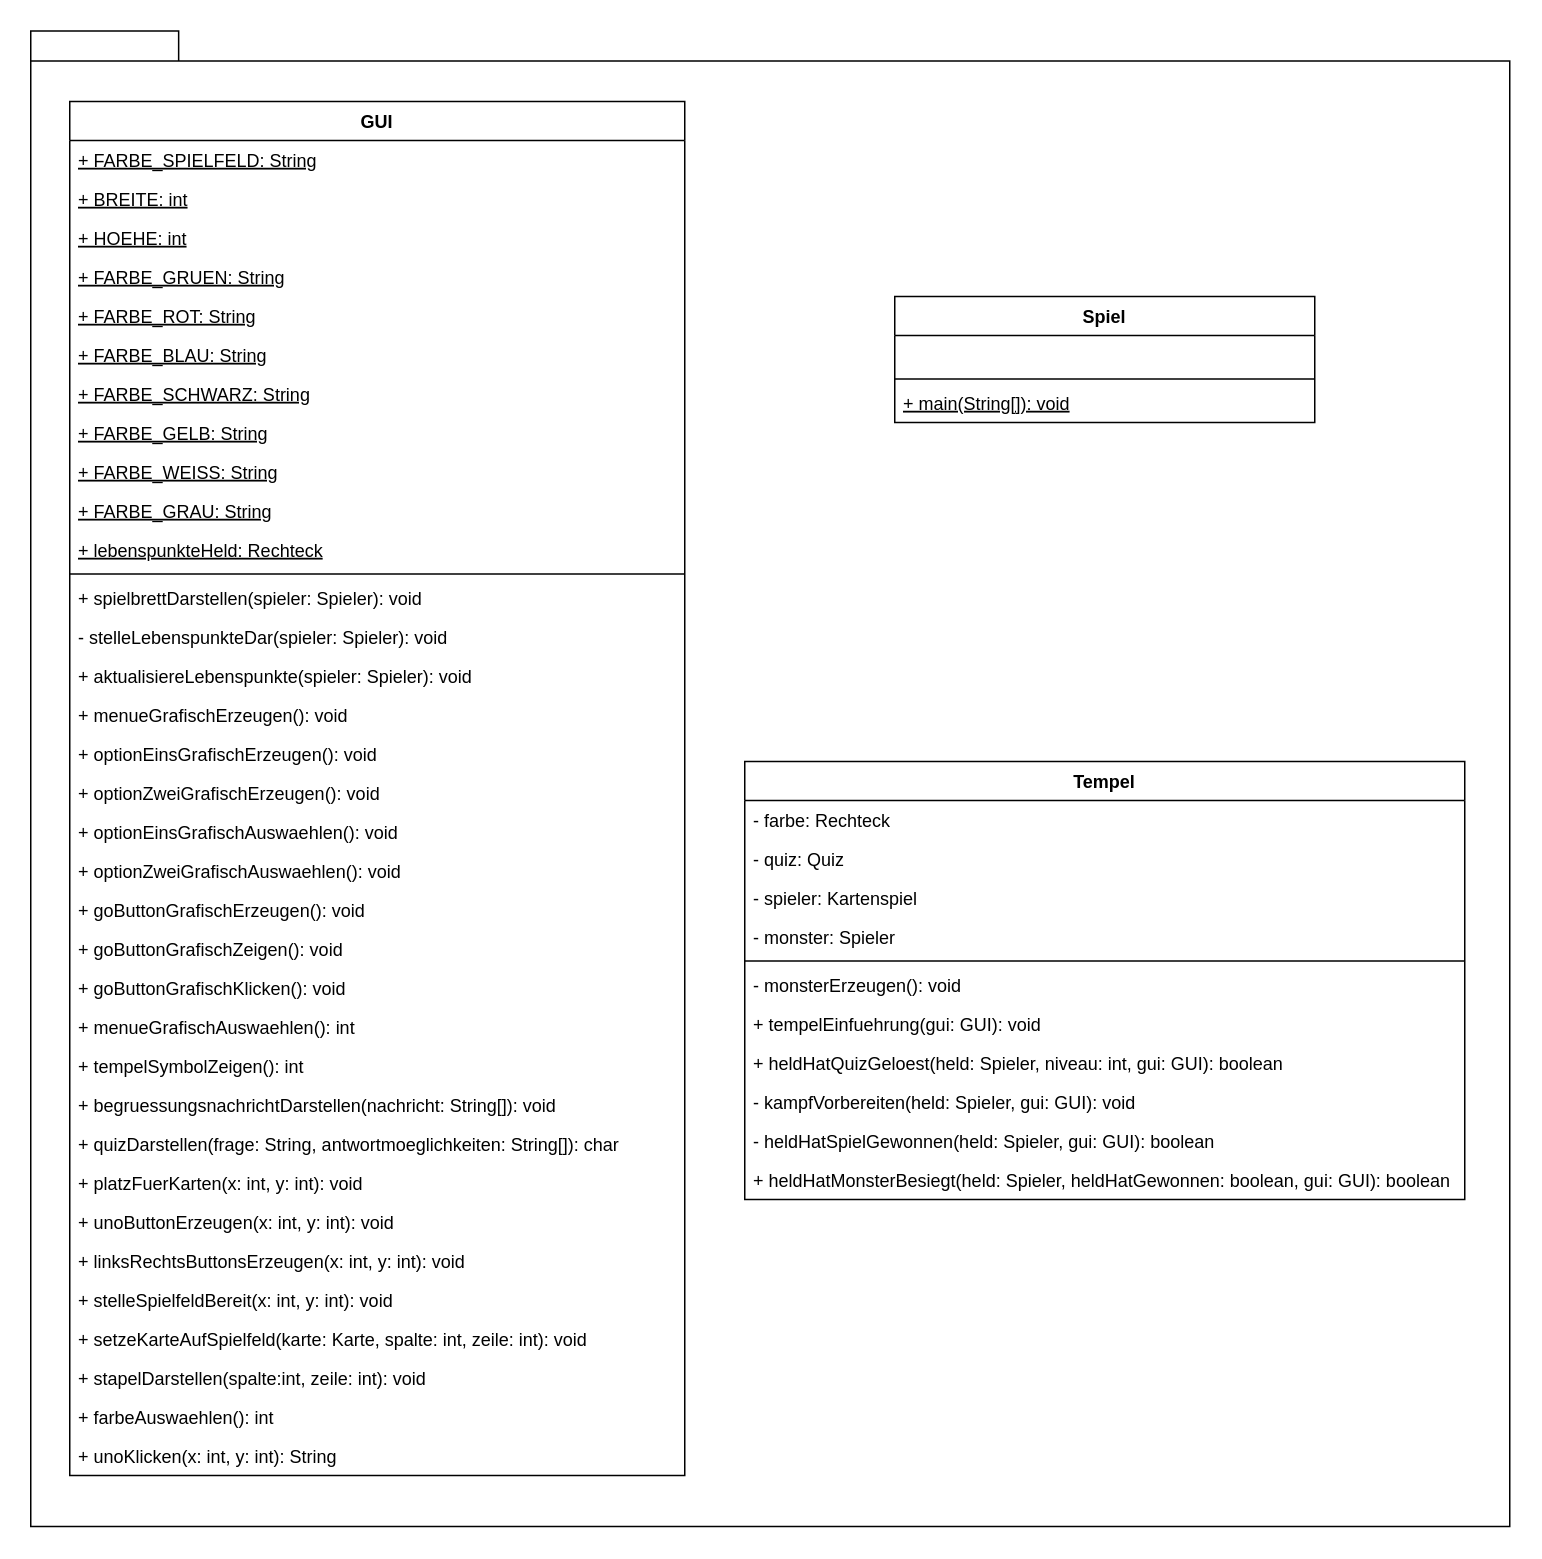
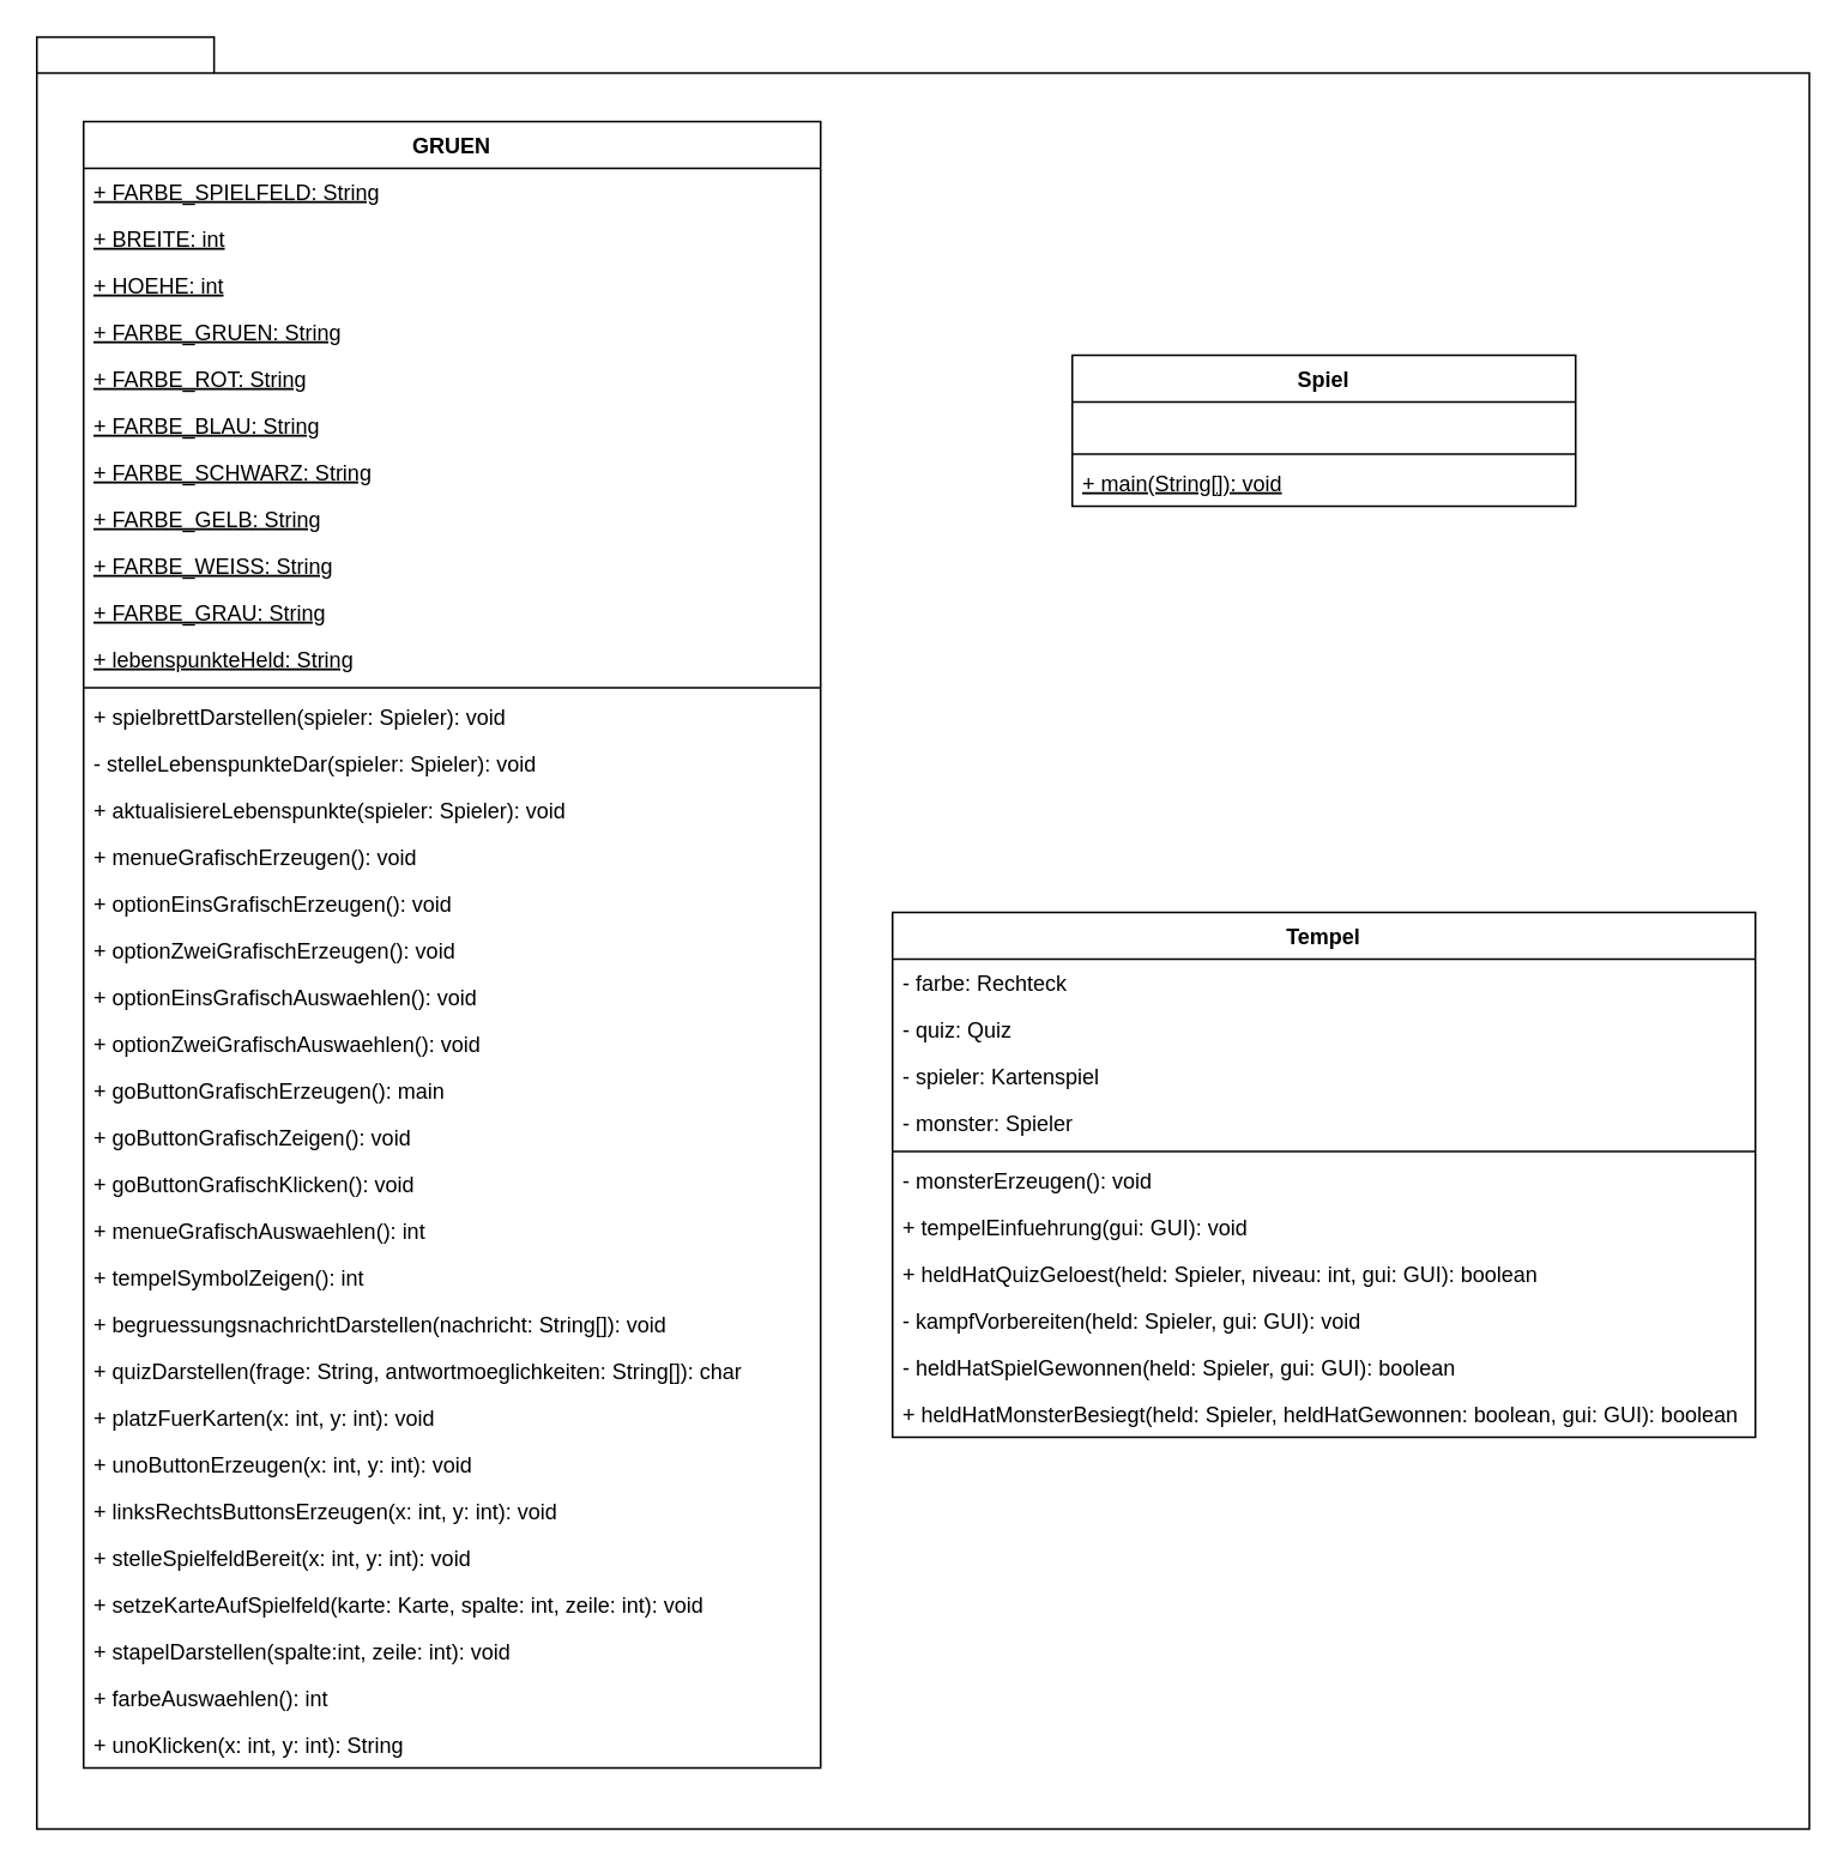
- <mxCell id="3" value="GUI" style="swimlane;fontStyle=1;align=center;verticalAlign=top;childLayout=stackLayout;horizontal=1;startSize=26;horizontalStack=0;resizeParent=1;resizeLast=0;collapsible=1;marginBottom=0;rounded=0;shadow=0;strokeWidth=1;" parent="1" vertex="1"><mxGeometry x="46" y="67" width="410" height="916" as="geometry"><mxRectangle x="130" y="380" width="160" height="26" as="alternateBounds" /></mxGeometry></mxCell>
+ <mxCell id="3" value="GRUEN" style="swimlane;fontStyle=1;align=center;verticalAlign=top;childLayout=stackLayout;horizontal=1;startSize=26;horizontalStack=0;resizeParent=1;resizeLast=0;collapsible=1;marginBottom=0;rounded=0;shadow=0;strokeWidth=1;" parent="1" vertex="1"><mxGeometry x="46" y="67" width="410" height="916" as="geometry"><mxRectangle x="130" y="380" width="160" height="26" as="alternateBounds" /></mxGeometry></mxCell>
- <mxCell id="14" value="+ lebenspunkteHeld: Rechteck" style="text;align=left;verticalAlign=top;spacingLeft=4;spacingRight=4;overflow=hidden;rotatable=0;points=[[0,0.5],[1,0.5]];portConstraint=eastwest;rounded=0;shadow=0;html=0;fontStyle=4" parent="3" vertex="1"><mxGeometry y="286" width="410" height="26" as="geometry" /></mxCell>
+ <mxCell id="14" value="+ lebenspunkteHeld: String" style="text;align=left;verticalAlign=top;spacingLeft=4;spacingRight=4;overflow=hidden;rotatable=0;points=[[0,0.5],[1,0.5]];portConstraint=eastwest;rounded=0;shadow=0;html=0;fontStyle=4" parent="3" vertex="1"><mxGeometry y="286" width="410" height="26" as="geometry" /></mxCell>
- <mxCell id="24" value="+ goButtonGrafischErzeugen(): void" style="text;align=left;verticalAlign=top;spacingLeft=4;spacingRight=4;overflow=hidden;rotatable=0;points=[[0,0.5],[1,0.5]];portConstraint=eastwest;rounded=0;shadow=0;html=0;" parent="3" vertex="1"><mxGeometry y="526" width="410" height="26" as="geometry" /></mxCell>
+ <mxCell id="24" value="+ goButtonGrafischErzeugen(): main" style="text;align=left;verticalAlign=top;spacingLeft=4;spacingRight=4;overflow=hidden;rotatable=0;points=[[0,0.5],[1,0.5]];portConstraint=eastwest;rounded=0;shadow=0;html=0;" parent="3" vertex="1"><mxGeometry y="526" width="410" height="26" as="geometry" /></mxCell>
